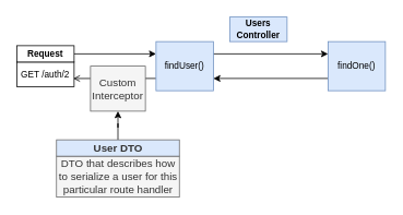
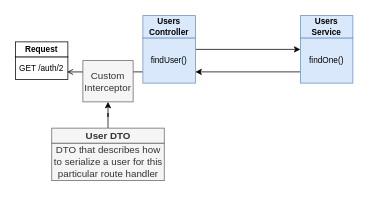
- <mxCell id="5" value="Users Controller" style="rounded=0;whiteSpace=wrap;html=1;fontSize=11;fillColor=#dae8fc;strokeColor=#6c8ebf;fontStyle=1" parent="1" vertex="1"><mxGeometry x="280" y="20" width="70" height="30" as="geometry" /></mxCell>
+ <mxCell id="5" value="Users Controller" style="rounded=0;whiteSpace=wrap;html=1;fontSize=11;fillColor=#dae8fc;strokeColor=#6c8ebf;fontStyle=1" parent="1" vertex="1"><mxGeometry x="190" y="20" width="70" height="30" as="geometry" /></mxCell>
+ <mxCell id="9" value="Users Service" style="rounded=0;whiteSpace=wrap;html=1;fontSize=11;fillColor=#dae8fc;strokeColor=#6c8ebf;fontStyle=1" parent="1" vertex="1"><mxGeometry x="400" y="20" width="70" height="30" as="geometry" /></mxCell>
- <mxCell id="3" style="edgeStyle=orthogonalEdgeStyle;rounded=0;orthogonalLoop=1;jettySize=auto;html=1;exitX=1;exitY=0.5;exitDx=0;exitDy=0;entryX=0;entryY=0.25;entryDx=0;entryDy=0;fontSize=13;" parent="1" source="4" target="8" edge="1"><mxGeometry relative="1" as="geometry" /></mxCell>
- <mxCell id="15" value="User DTO" style="rounded=0;whiteSpace=wrap;html=1;fontSize=13;align=center;fillColor=#dae8fc;strokeColor=#666666;fontColor=#333333;fontStyle=1;" parent="1" vertex="1"><mxGeometry x="68.5" y="170" width="150" height="20" as="geometry" /></mxCell>
+ <mxCell id="15" value="User DTO" style="rounded=0;whiteSpace=wrap;html=1;fontSize=13;align=center;fillColor=#f5f5f5;strokeColor=#666666;fontColor=#333333;fontStyle=1" parent="1" vertex="1"><mxGeometry x="68.5" y="170" width="150" height="20" as="geometry" /></mxCell>
